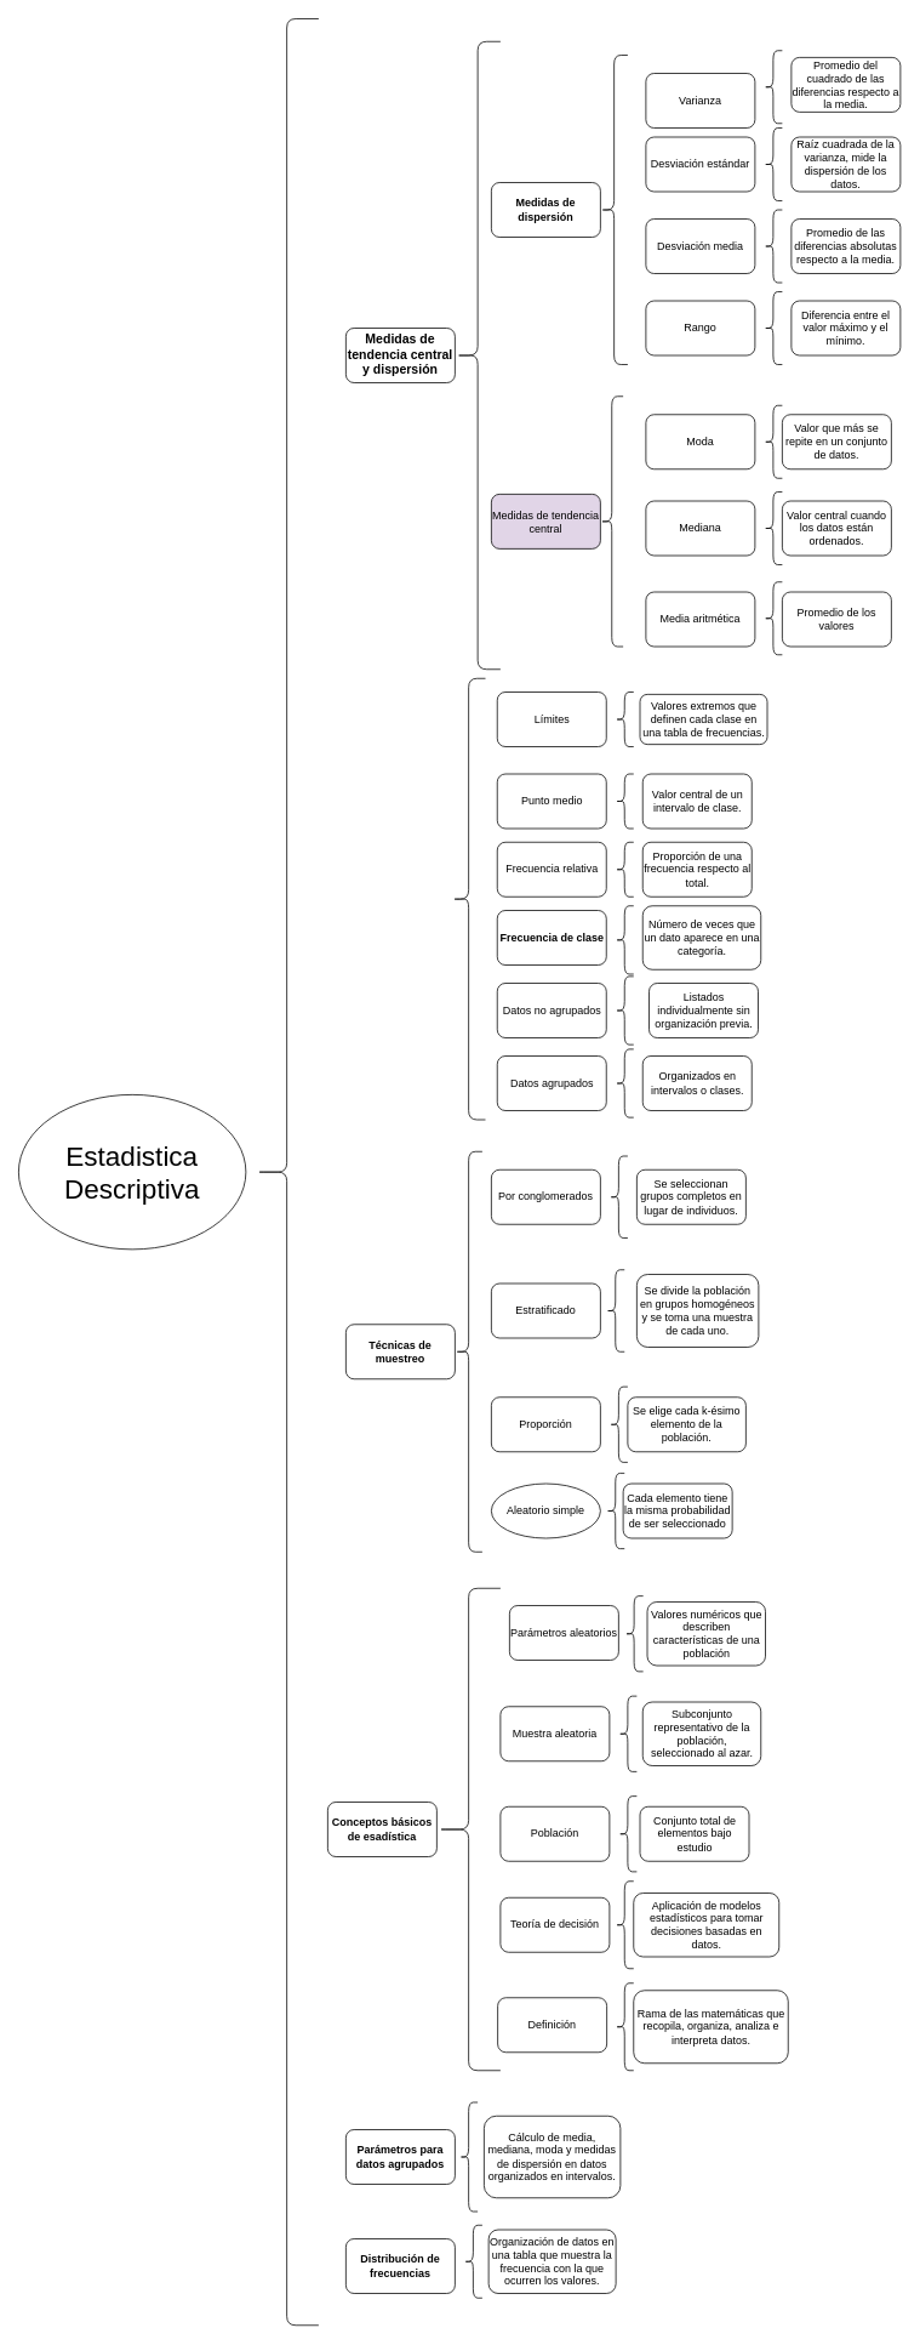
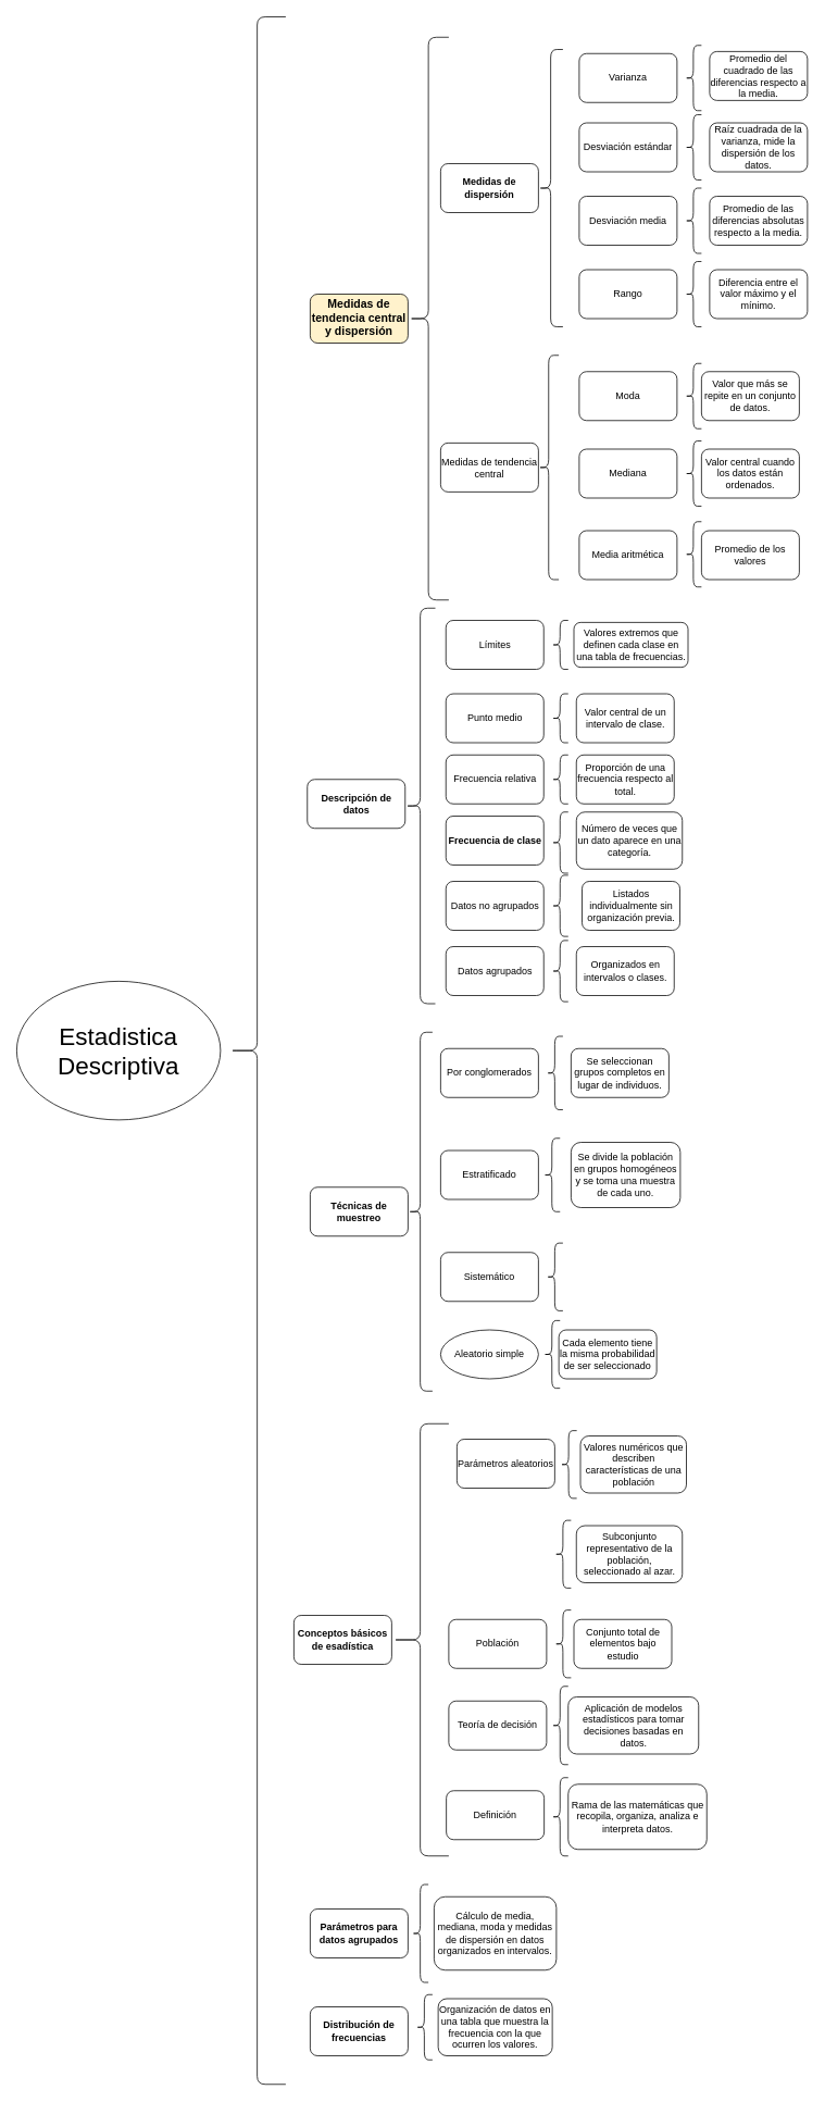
- <mxCell id="36" value="Varianza" style="whiteSpace=wrap;html=1;rounded=1;" parent="1" vertex="1"><mxGeometry x="710" y="80" width="120" height="60" as="geometry" /></mxCell>
+ <mxCell id="36" value="Varianza" style="whiteSpace=wrap;html=1;rounded=1;" parent="1" vertex="1"><mxGeometry x="710" y="65" width="120" height="60" as="geometry" /></mxCell>
- <mxCell id="27" value="&lt;h3 data-end=&quot;2206&quot; data-start=&quot;2151&quot;&gt;&lt;strong data-end=&quot;2204&quot; data-start=&quot;2155&quot;&gt;Medidas de tendencia central y dispersión&lt;/strong&gt;&lt;/h3&gt;&lt;h4 data-end=&quot;2246&quot; data-start=&quot;2207&quot;&gt;&lt;/h4&gt;" style="rounded=1;whiteSpace=wrap;html=1;" parent="1" vertex="1"><mxGeometry x="380" y="360" width="120" height="60" as="geometry" /></mxCell>
+ <mxCell id="27" value="&lt;h3 data-end=&quot;2206&quot; data-start=&quot;2151&quot;&gt;&lt;strong data-end=&quot;2204&quot; data-start=&quot;2155&quot;&gt;Medidas de tendencia central y dispersión&lt;/strong&gt;&lt;/h3&gt;&lt;h4 data-end=&quot;2246&quot; data-start=&quot;2207&quot;&gt;&lt;/h4&gt;" style="rounded=1;whiteSpace=wrap;html=1;fillColor=#fff2cc;" parent="1" vertex="1"><mxGeometry x="380" y="360" width="120" height="60" as="geometry" /></mxCell>
- <mxCell id="28" value="Medidas de tendencia central" style="whiteSpace=wrap;html=1;rounded=1;fillColor=#e1d5e7;" parent="1" vertex="1"><mxGeometry x="540" y="542.5" width="120" height="60" as="geometry" /></mxCell>
+ <mxCell id="28" value="Medidas de tendencia central" style="whiteSpace=wrap;html=1;rounded=1;" parent="1" vertex="1"><mxGeometry x="540" y="542.5" width="120" height="60" as="geometry" /></mxCell>
+ <mxCell id="14" value="Descripción de datos" style="rounded=1;whiteSpace=wrap;html=1;fontStyle=1" parent="1" vertex="1"><mxGeometry x="376.5" y="955" width="120" height="60" as="geometry" /></mxCell>
- <mxCell id="51" value="Proporción" style="whiteSpace=wrap;html=1;rounded=1;" parent="1" vertex="1"><mxGeometry x="540" y="1535" width="120" height="60" as="geometry" /></mxCell>
+ <mxCell id="51" value="Sistemático" style="whiteSpace=wrap;html=1;rounded=1;" parent="1" vertex="1"><mxGeometry x="540" y="1535" width="120" height="60" as="geometry" /></mxCell>
- <mxCell id="52" value="Se elige cada k-ésimo elemento de la población." style="whiteSpace=wrap;html=1;rounded=1;" parent="1" vertex="1"><mxGeometry x="690" y="1535" width="130" height="60" as="geometry" /></mxCell>
- <mxCell id="7" value="Muestra aleatoria" style="whiteSpace=wrap;html=1;rounded=1;" parent="1" vertex="1"><mxGeometry x="550" y="1875" width="120" height="60" as="geometry" /></mxCell>
